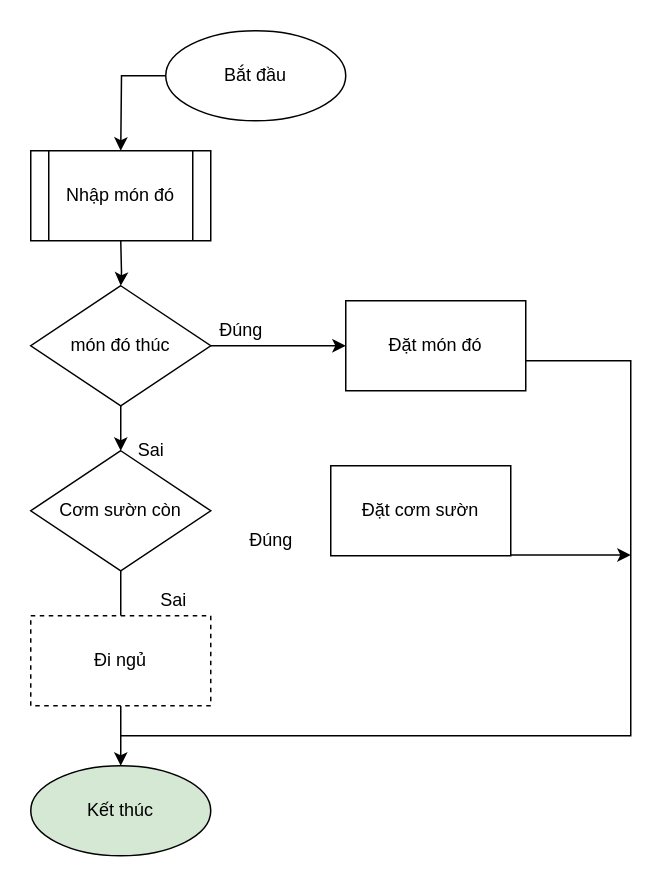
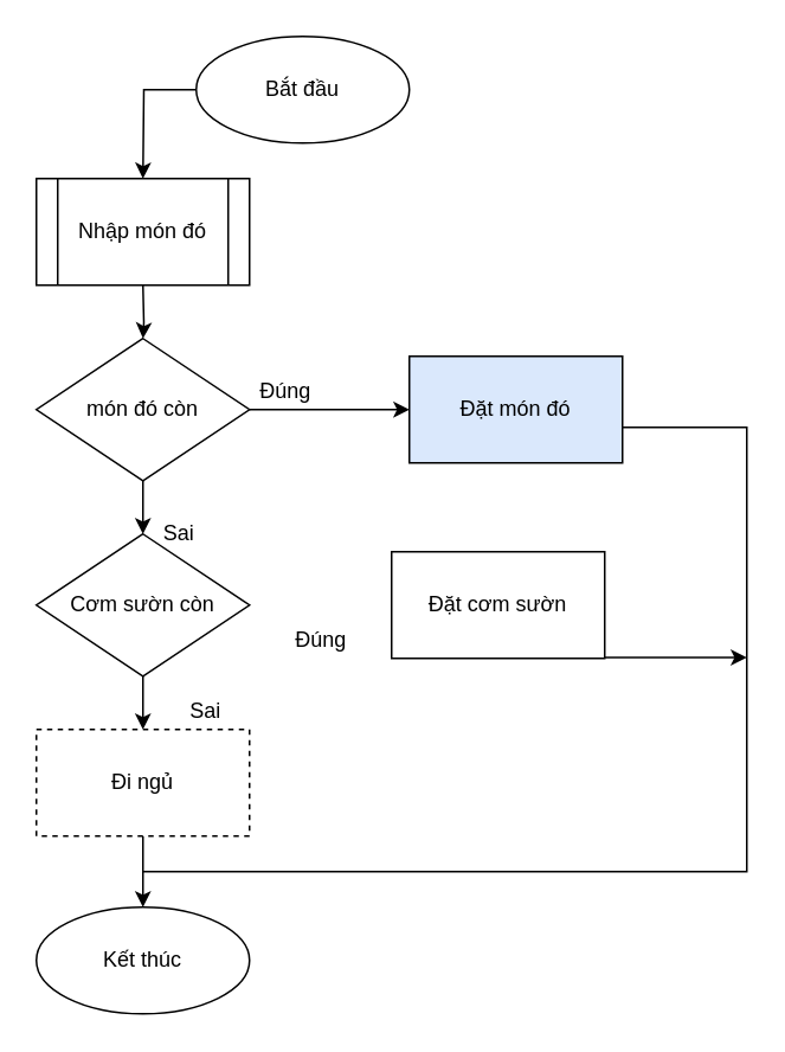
- <mxCell id="7" value="món đó thúc" style="rhombus;whiteSpace=wrap;html=1;" vertex="1" parent="1"><mxGeometry x="20" y="190" width="120" height="80" as="geometry" /></mxCell>
+ <mxCell id="7" value="món đó còn" style="rhombus;whiteSpace=wrap;html=1;" vertex="1" parent="1"><mxGeometry x="20" y="190" width="120" height="80" as="geometry" /></mxCell>
- <mxCell id="9" value="Đặt món đó" style="rounded=0;whiteSpace=wrap;html=1;" vertex="1" parent="1"><mxGeometry x="230" y="200" width="120" height="60" as="geometry" /></mxCell>
+ <mxCell id="9" value="Đặt món đó" style="rounded=0;whiteSpace=wrap;html=1;fillColor=#dae8fc;" vertex="1" parent="1"><mxGeometry x="230" y="200" width="120" height="60" as="geometry" /></mxCell>
- <mxCell id="10" value="" style="edgeStyle=orthogonalEdgeStyle;rounded=0;orthogonalLoop=1;jettySize=auto;html=1;endArrow=none;" edge="1" parent="1" source="11" target="14"><mxGeometry relative="1" as="geometry" /></mxCell>
+ <mxCell id="10" value="" style="edgeStyle=orthogonalEdgeStyle;rounded=0;orthogonalLoop=1;jettySize=auto;html=1;" edge="1" parent="1" source="11" target="14"><mxGeometry relative="1" as="geometry" /></mxCell>
- <mxCell id="21" value="Kết thúc" style="ellipse;whiteSpace=wrap;html=1;fillColor=#d5e8d4;" vertex="1" parent="1"><mxGeometry x="20" y="510" width="120" height="60" as="geometry" /></mxCell>
+ <mxCell id="21" value="Kết thúc" style="ellipse;whiteSpace=wrap;html=1;" vertex="1" parent="1"><mxGeometry x="20" y="510" width="120" height="60" as="geometry" /></mxCell>
